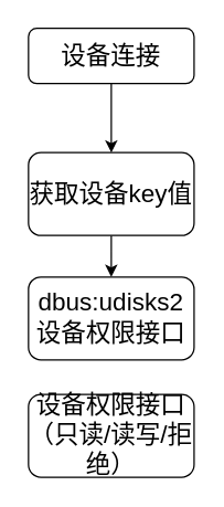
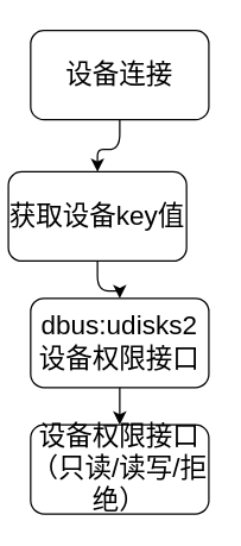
- <mxCell id="3" value="&lt;font style=&quot;font-size: 18px&quot;&gt;设备连接&lt;/font&gt;" style="rounded=1;whiteSpace=wrap;html=1;sketch=0;" vertex="1" parent="1"><mxGeometry x="20" y="20" width="120" height="40" as="geometry" /></mxCell>
+ <mxCell id="3" value="&lt;font style=&quot;font-size: 18px&quot;&gt;设备连接&lt;/font&gt;" style="rounded=1;whiteSpace=wrap;html=1;sketch=0;" vertex="1" parent="1"><mxGeometry x="20" y="20" width="120" height="60" as="geometry" /></mxCell>
- <mxCell id="5" value="&lt;span style=&quot;font-size: 18px&quot;&gt;获取设备key值&lt;/span&gt;" style="rounded=1;whiteSpace=wrap;html=1;sketch=0;" vertex="1" parent="1"><mxGeometry x="20" y="110" width="120" height="60" as="geometry" /></mxCell>
+ <mxCell id="5" value="&lt;span style=&quot;font-size: 18px&quot;&gt;获取设备key值&lt;/span&gt;" style="rounded=1;whiteSpace=wrap;html=1;sketch=0;" vertex="1" parent="1"><mxGeometry x="5" y="115" width="120" height="60" as="geometry" /></mxCell>
+ <mxCell id="6" value="" style="edgeStyle=orthogonalEdgeStyle;curved=0;rounded=1;sketch=0;orthogonalLoop=1;jettySize=auto;html=1;" edge="1" parent="1" source="7" target="8"><mxGeometry relative="1" as="geometry" /></mxCell>
